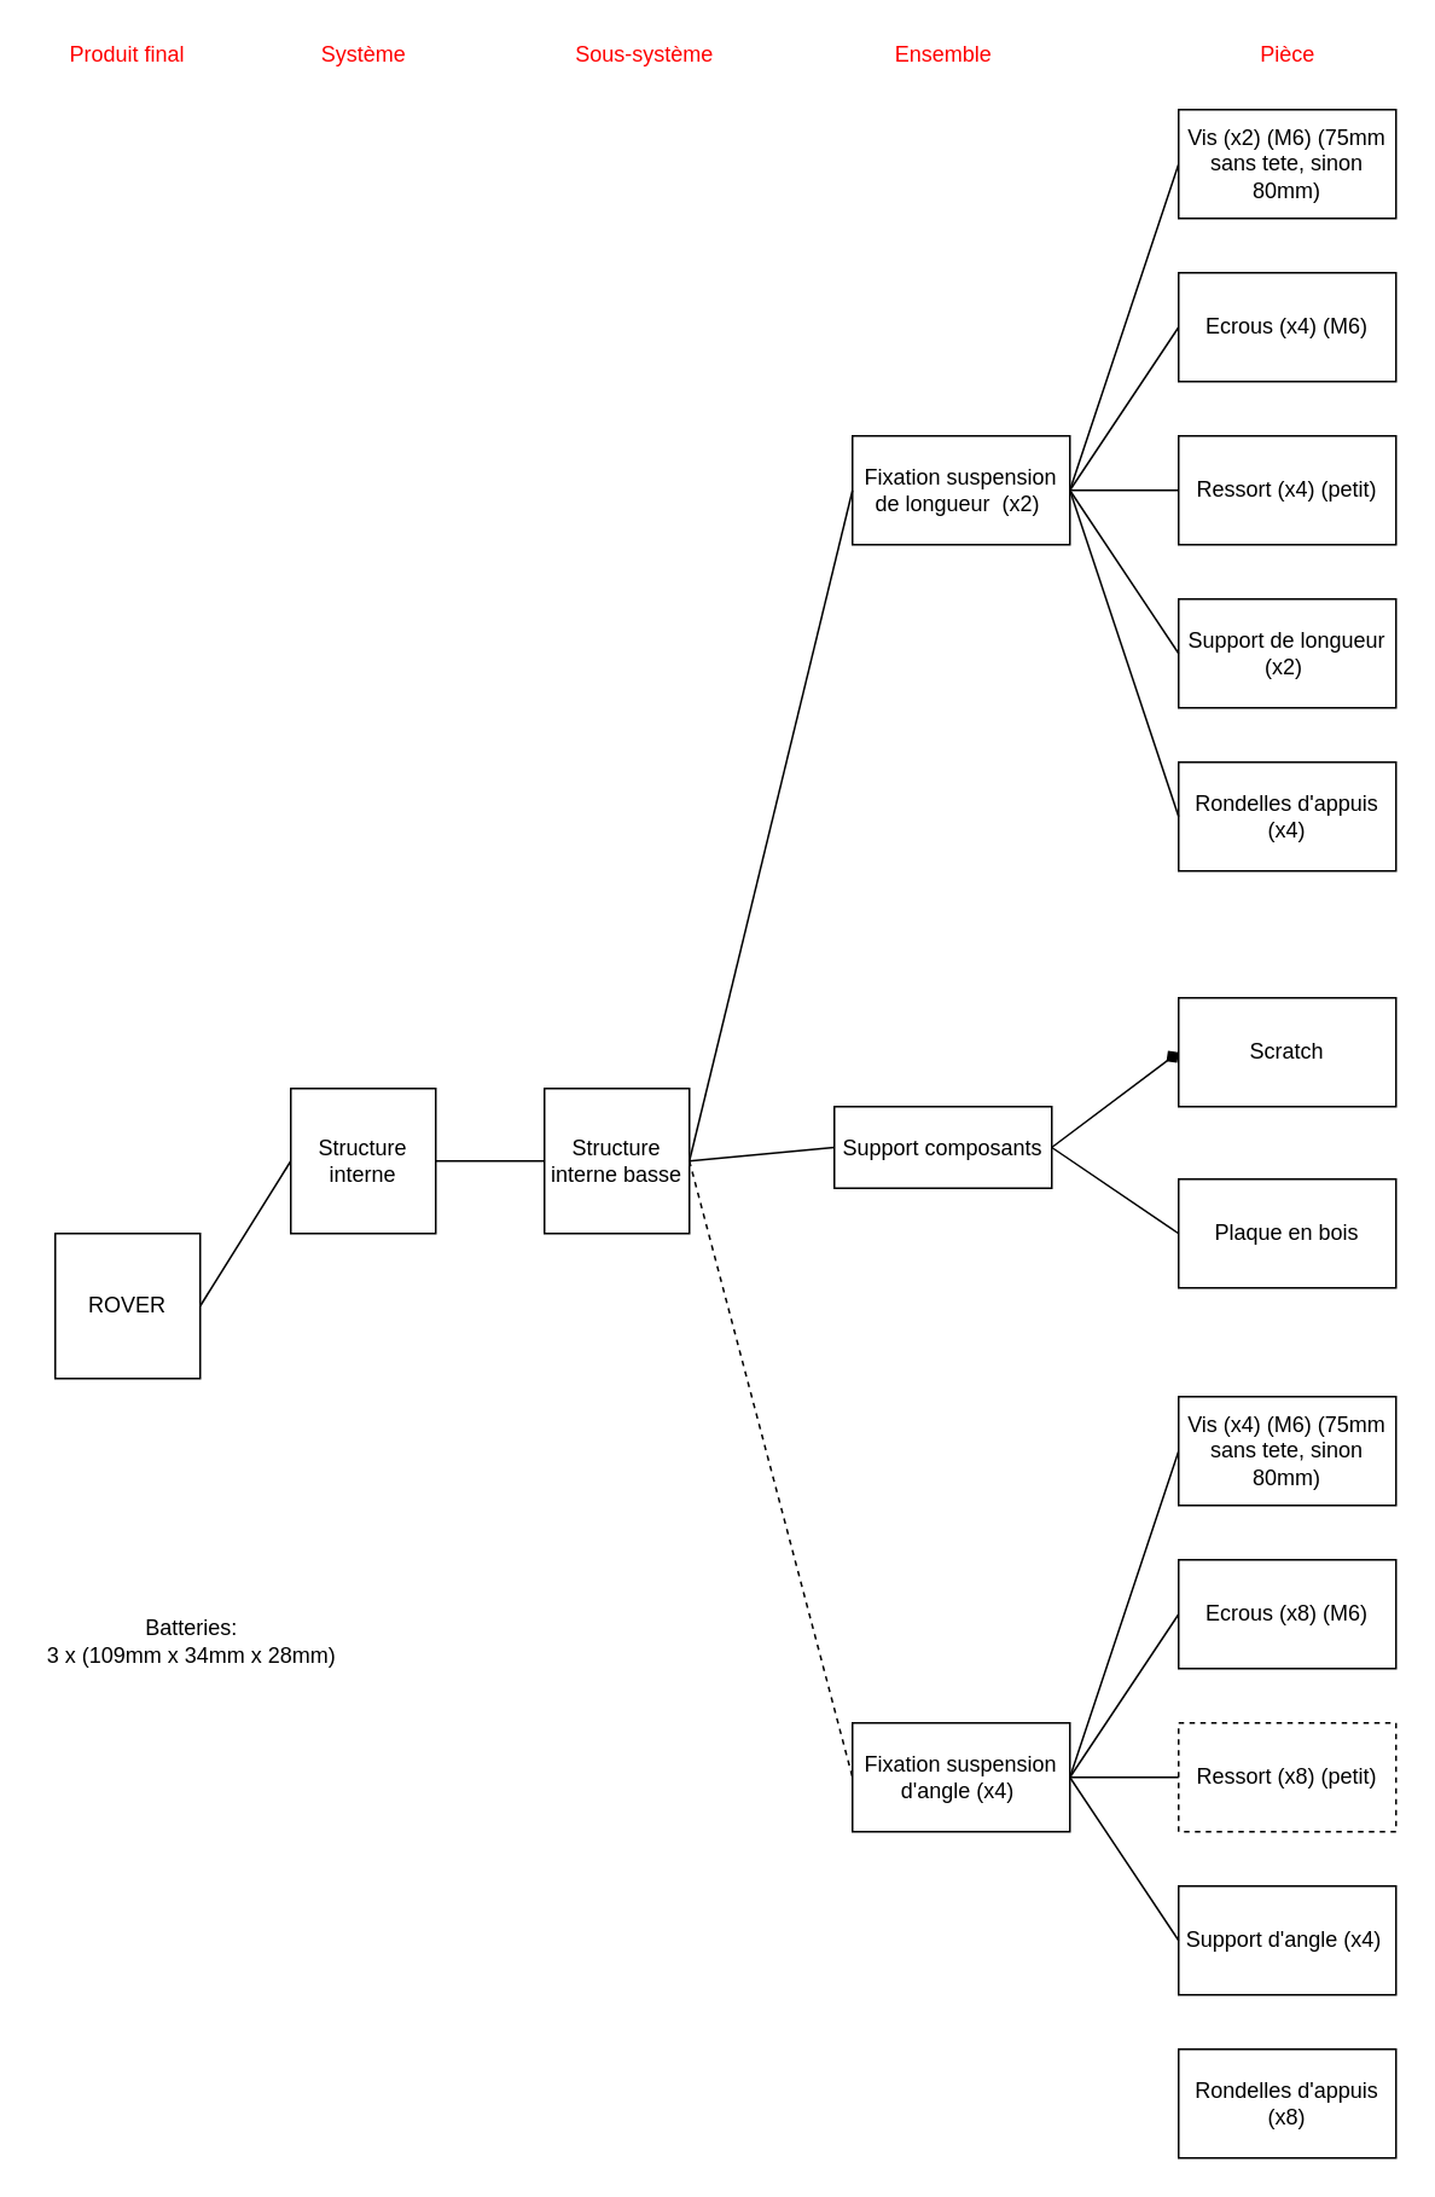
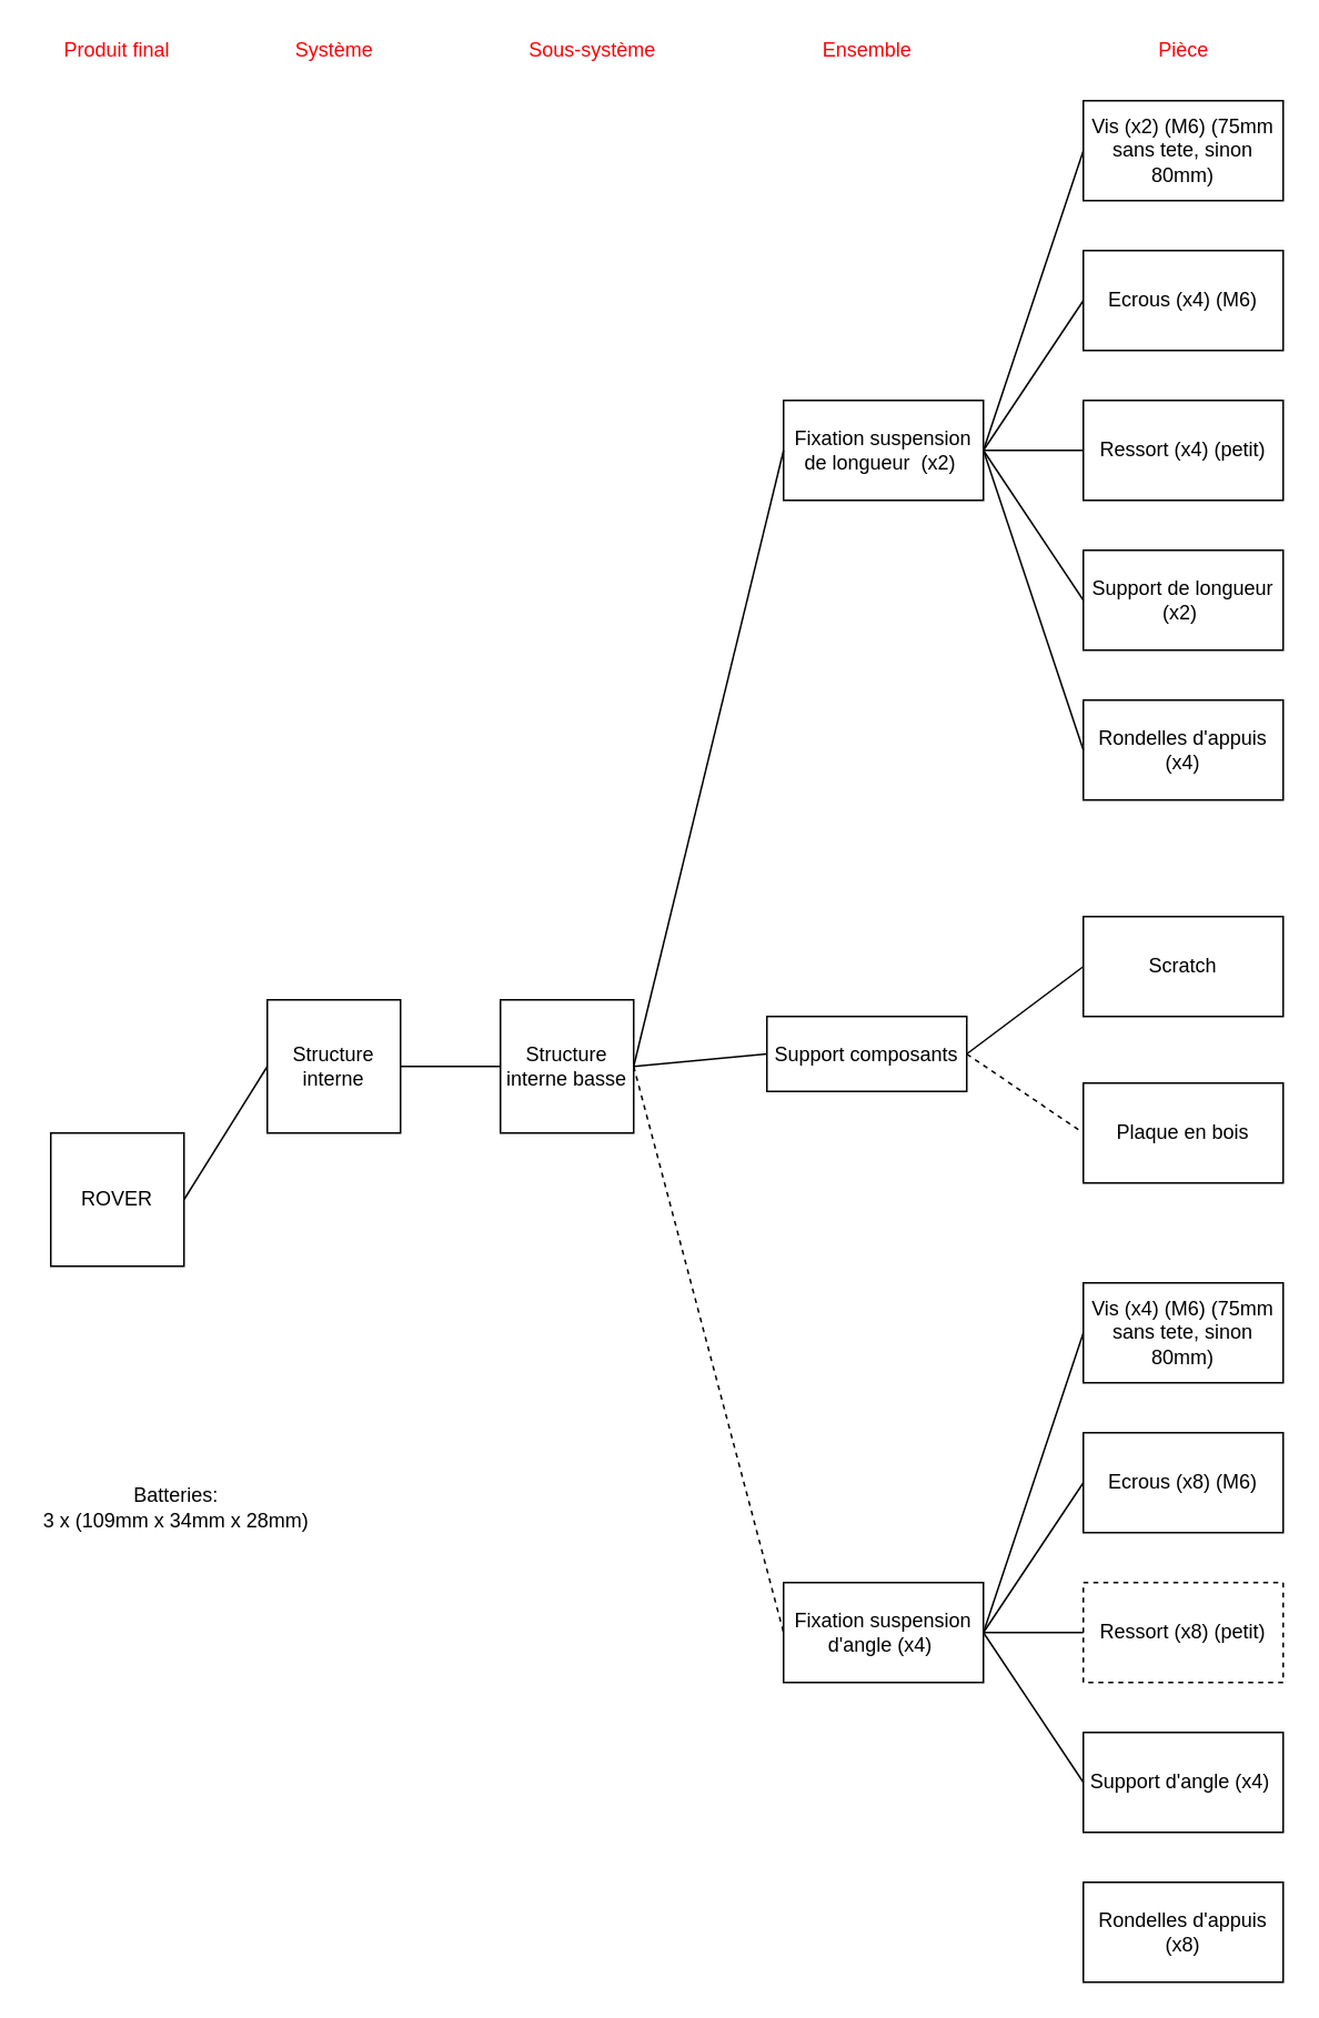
- <mxCell id="24" value="" style="endArrow=diamond;html=1;entryX=0;entryY=0.5;entryDx=0;entryDy=0;exitX=1;exitY=0.5;exitDx=0;exitDy=0;" parent="1" source="7" target="22" edge="1"><mxGeometry width="50" height="50" relative="1" as="geometry"><mxPoint x="590" y="640" as="sourcePoint" /><mxPoint x="630" y="590" as="targetPoint" /></mxGeometry></mxCell>
+ <mxCell id="24" value="" style="endArrow=none;html=1;entryX=0;entryY=0.5;entryDx=0;entryDy=0;exitX=1;exitY=0.5;exitDx=0;exitDy=0;" parent="1" source="7" target="22" edge="1"><mxGeometry width="50" height="50" relative="1" as="geometry"><mxPoint x="590" y="640" as="sourcePoint" /><mxPoint x="630" y="590" as="targetPoint" /></mxGeometry></mxCell>
- <mxCell id="25" value="" style="endArrow=none;html=1;entryX=0;entryY=0.5;entryDx=0;entryDy=0;exitX=1;exitY=0.5;exitDx=0;exitDy=0;" parent="1" source="7" target="23" edge="1"><mxGeometry width="50" height="50" relative="1" as="geometry"><mxPoint x="610" y="640" as="sourcePoint" /><mxPoint x="470" y="720" as="targetPoint" /></mxGeometry></mxCell>
+ <mxCell id="25" value="" style="endArrow=none;html=1;entryX=0;entryY=0.5;entryDx=0;entryDy=0;exitX=1;exitY=0.5;exitDx=0;exitDy=0;dashed=1;" parent="1" source="7" target="23" edge="1"><mxGeometry width="50" height="50" relative="1" as="geometry"><mxPoint x="610" y="640" as="sourcePoint" /><mxPoint x="470" y="720" as="targetPoint" /></mxGeometry></mxCell>
